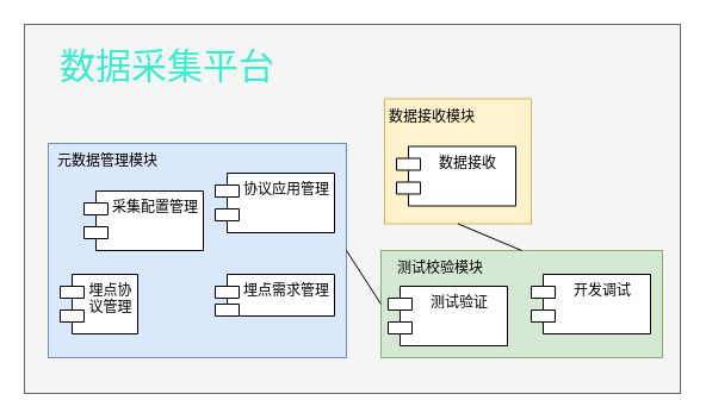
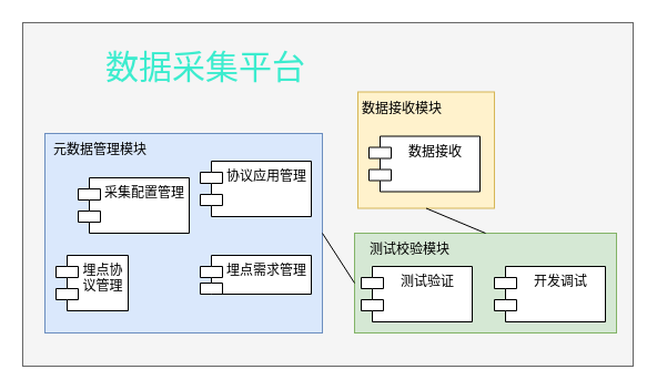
- <mxCell id="4" value="数据采集平台" style="text;html=1;align=center;verticalAlign=middle;whiteSpace=wrap;rounded=0;fontSize=30;fontStyle=0;fontColor=#3cecce;" vertex="1" parent="1"><mxGeometry x="40" y="40" width="200" height="30" as="geometry" /></mxCell>
+ <mxCell id="4" value="数据采集平台" style="text;html=1;align=center;verticalAlign=middle;whiteSpace=wrap;rounded=0;fontSize=30;fontStyle=0;fontColor=#3cecce;" vertex="1" parent="1"><mxGeometry x="85" y="45" width="200" height="30" as="geometry" /></mxCell>
- <mxCell id="12" value="开发调试" style="shape=module;align=left;spacingLeft=20;align=center;verticalAlign=top;whiteSpace=wrap;html=1;" vertex="1" parent="1"><mxGeometry x="445" y="230" width="100" height="50" as="geometry" /></mxCell>
+ <mxCell id="12" value="开发调试" style="shape=module;align=left;spacingLeft=20;align=center;verticalAlign=top;whiteSpace=wrap;html=1;" vertex="1" parent="1"><mxGeometry x="445" y="240" width="100" height="50" as="geometry" /></mxCell>
